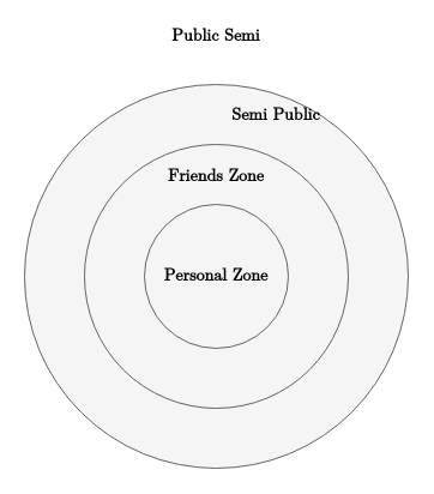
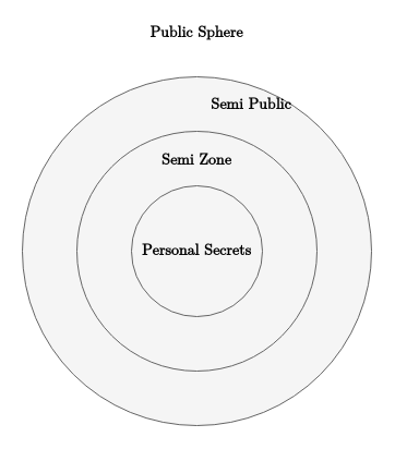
- <mxCell id="5" value="Public Semi" style="text;html=1;strokeColor=none;fillColor=none;align=center;verticalAlign=middle;whiteSpace=wrap;rounded=0;fontFamily=Latin Modern Math;fontSize=14;fontStyle=1" vertex="1" parent="1"><mxGeometry x="120" y="20" width="120" height="20" as="geometry" /></mxCell>
+ <mxCell id="5" value="Public Sphere" style="text;html=1;strokeColor=none;fillColor=none;align=center;verticalAlign=middle;whiteSpace=wrap;rounded=0;fontFamily=Latin Modern Math;fontSize=14;fontStyle=1" vertex="1" parent="1"><mxGeometry x="120" y="20" width="120" height="20" as="geometry" /></mxCell>
- <mxCell id="7" value="Friends Zone" style="text;html=1;strokeColor=none;fillColor=none;align=center;verticalAlign=middle;whiteSpace=wrap;rounded=0;fontFamily=Latin Modern Math;fontSize=14;fontStyle=1" vertex="1" parent="1"><mxGeometry x="120" y="137" width="120" height="20" as="geometry" /></mxCell>
+ <mxCell id="7" value="Semi Zone" style="text;html=1;strokeColor=none;fillColor=none;align=center;verticalAlign=middle;whiteSpace=wrap;rounded=0;fontFamily=Latin Modern Math;fontSize=14;fontStyle=1" vertex="1" parent="1"><mxGeometry x="120" y="137" width="120" height="20" as="geometry" /></mxCell>
- <mxCell id="8" value="Personal Zone" style="text;html=1;strokeColor=none;fillColor=none;align=center;verticalAlign=middle;whiteSpace=wrap;rounded=0;fontFamily=Latin Modern Math;fontSize=14;fontStyle=1" vertex="1" parent="1"><mxGeometry x="120" y="220" width="120" height="20" as="geometry" /></mxCell>
+ <mxCell id="8" value="Personal Secrets" style="text;html=1;strokeColor=none;fillColor=none;align=center;verticalAlign=middle;whiteSpace=wrap;rounded=0;fontFamily=Latin Modern Math;fontSize=14;fontStyle=1" vertex="1" parent="1"><mxGeometry x="120" y="220" width="120" height="20" as="geometry" /></mxCell>
